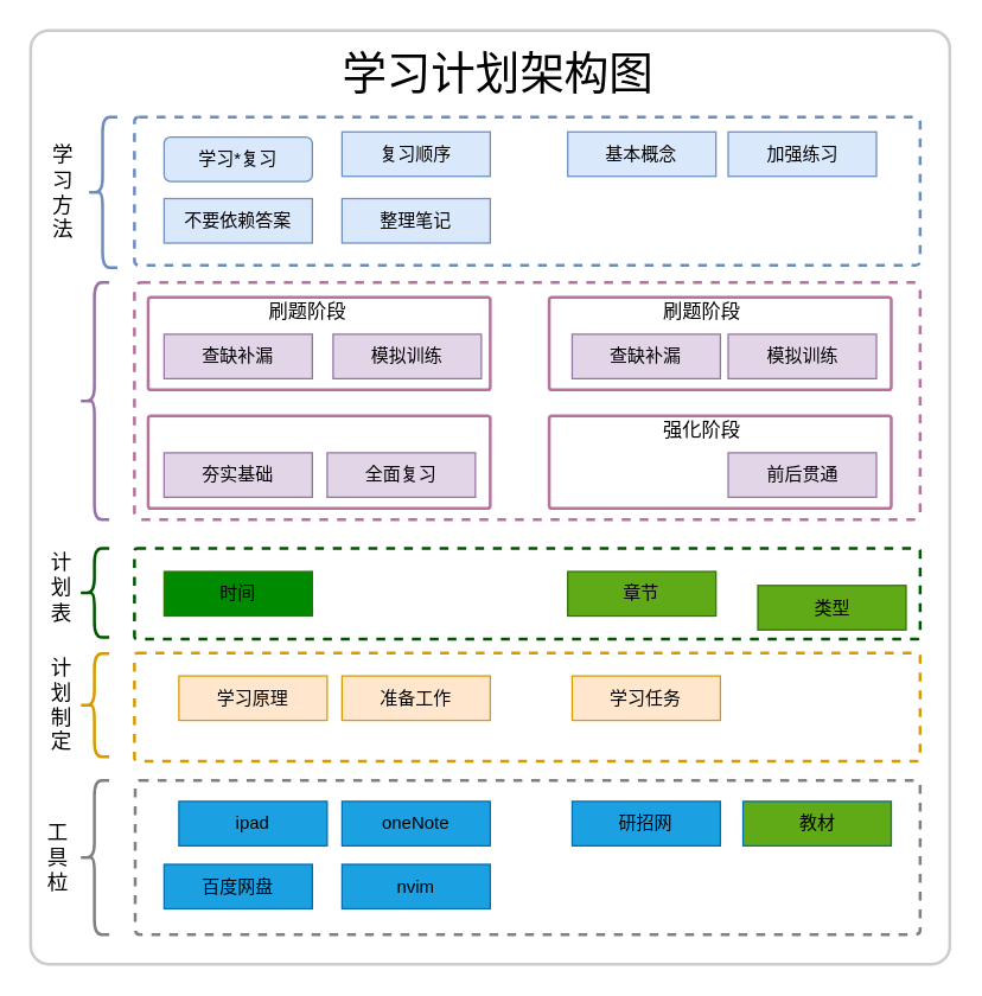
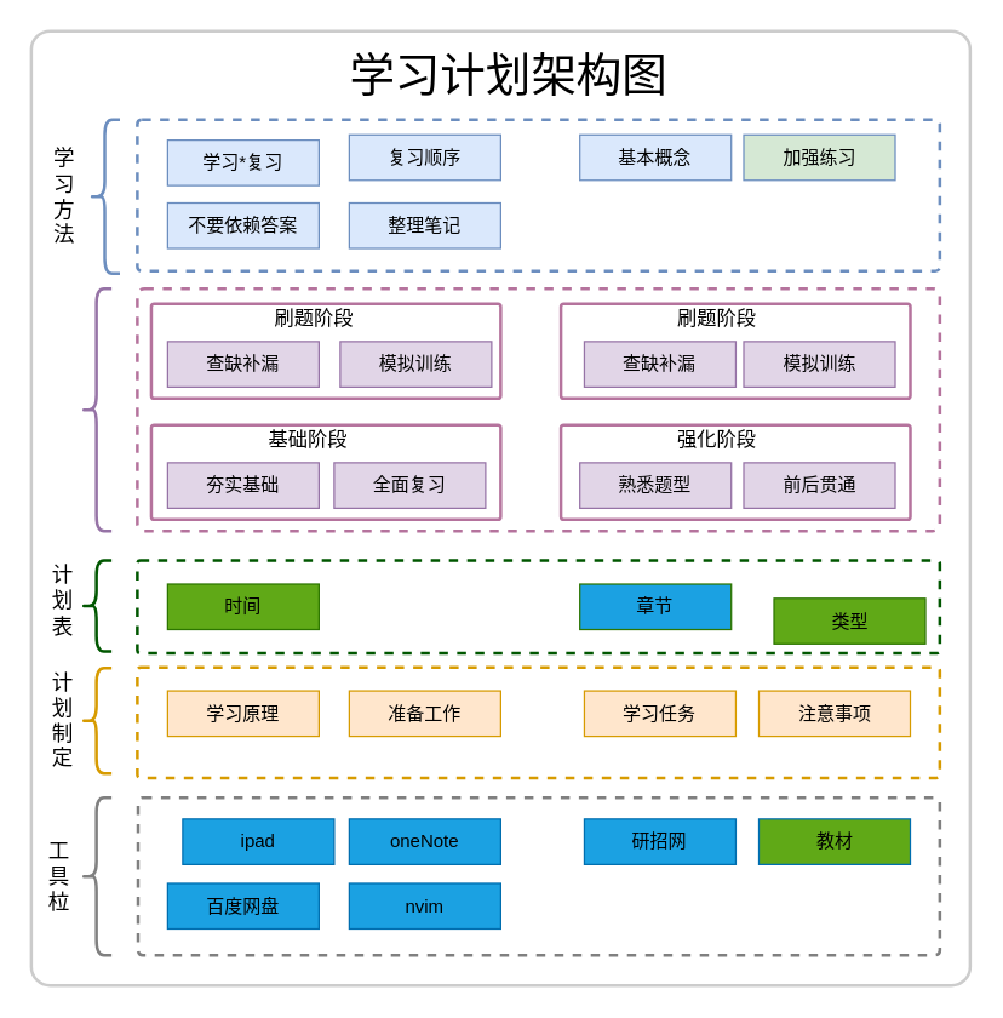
- <mxCell id="46" value="加强练习" style="rounded=0;whiteSpace=wrap;html=1;fillColor=#dae8fc;strokeColor=#6c8ebf;fontStyle=0;fontColor=default;" parent="1" vertex="1"><mxGeometry x="490.5" y="88.5" width="100" height="30" as="geometry" /></mxCell>
+ <mxCell id="46" value="加强练习" style="rounded=0;whiteSpace=wrap;html=1;fillColor=#d5e8d4;strokeColor=#6c8ebf;fontStyle=0;fontColor=default;" parent="1" vertex="1"><mxGeometry x="490.5" y="88.5" width="100" height="30" as="geometry" /></mxCell>
- <mxCell id="19" value="学习*复习" style="whiteSpace=wrap;html=1;fillColor=#dae8fc;strokeColor=#6c8ebf;fontStyle=0;fontColor=default;rounded=1;" parent="1" vertex="1"><mxGeometry x="110" y="92" width="100" height="30" as="geometry" /></mxCell>
+ <mxCell id="19" value="学习*复习" style="rounded=0;whiteSpace=wrap;html=1;fillColor=#dae8fc;strokeColor=#6c8ebf;fontStyle=0;fontColor=default;" parent="1" vertex="1"><mxGeometry x="110" y="92" width="100" height="30" as="geometry" /></mxCell>
+ <mxCell id="30" value="&lt;font style=&quot;font-size: 13px&quot;&gt;基础阶段&lt;/font&gt;" style="text;html=1;strokeColor=none;fillColor=none;align=center;verticalAlign=middle;whiteSpace=wrap;rounded=0;fontColor=default;fontStyle=0;" parent="1" vertex="1"><mxGeometry x="143.75" y="280" width="117.5" height="17.5" as="geometry" /></mxCell>
+ <mxCell id="32" value="熟悉题型" style="rounded=0;whiteSpace=wrap;html=1;fillColor=#e1d5e7;strokeColor=#9673a6;fontStyle=0;fontColor=default;" parent="1" vertex="1"><mxGeometry x="382.26" y="305" width="100" height="30" as="geometry" /></mxCell>
- <mxCell id="26" value="时间" style="rounded=0;whiteSpace=wrap;html=1;fillColor=#008a00;strokeColor=#2D7600;fontStyle=0;fontColor=default;" parent="1" vertex="1"><mxGeometry x="110" y="385.1" width="100" height="30" as="geometry" /></mxCell>
+ <mxCell id="26" value="时间" style="rounded=0;whiteSpace=wrap;html=1;fillColor=#60a917;strokeColor=#2D7600;fontStyle=0;fontColor=default;" parent="1" vertex="1"><mxGeometry x="110" y="385.1" width="100" height="30" as="geometry" /></mxCell>
- <mxCell id="51" value="章节" style="rounded=0;whiteSpace=wrap;html=1;fillColor=#60a917;strokeColor=#2D7600;fontStyle=0;fontColor=default;" parent="1" vertex="1"><mxGeometry x="382.26" y="385.11" width="100" height="30" as="geometry" /></mxCell>
+ <mxCell id="51" value="章节" style="rounded=0;whiteSpace=wrap;html=1;fillColor=#1ba1e2;strokeColor=#2D7600;fontStyle=0;fontColor=default;" parent="1" vertex="1"><mxGeometry x="382.26" y="385.11" width="100" height="30" as="geometry" /></mxCell>
- <mxCell id="11" value="学习原理" style="rounded=0;whiteSpace=wrap;html=1;fillColor=#ffe6cc;strokeColor=#d79b00;fontStyle=0;fontColor=default;" parent="1" vertex="1"><mxGeometry x="120" y="455.57" width="100" height="30" as="geometry" /></mxCell>
+ <mxCell id="11" value="学习原理" style="rounded=0;whiteSpace=wrap;html=1;fillColor=#ffe6cc;strokeColor=#d79b00;fontStyle=0;fontColor=default;" parent="1" vertex="1"><mxGeometry x="110" y="455.57" width="100" height="30" as="geometry" /></mxCell>
+ <mxCell id="24" value="注意事项" style="rounded=0;whiteSpace=wrap;html=1;fillColor=#ffe6cc;strokeColor=#d79b00;fontStyle=0;fontColor=default;" parent="1" vertex="1"><mxGeometry x="500.5" y="455.58" width="100" height="30" as="geometry" /></mxCell>
